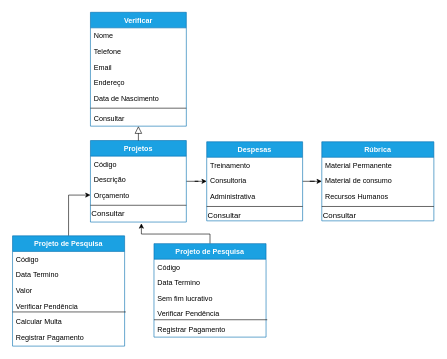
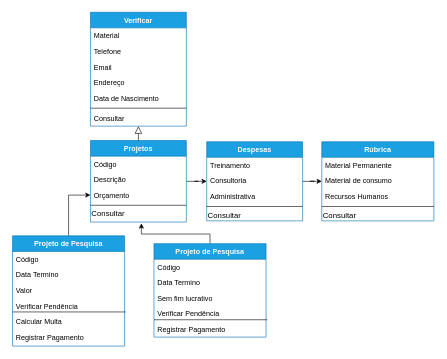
- <mxCell id="3" value="Nome" style="text;align=left;verticalAlign=top;spacingLeft=4;spacingRight=4;overflow=hidden;rotatable=0;points=[[0,0.5],[1,0.5]];portConstraint=eastwest;" parent="2" vertex="1"><mxGeometry y="26" width="160" height="26" as="geometry" /></mxCell>
+ <mxCell id="3" value="Material" style="text;align=left;verticalAlign=top;spacingLeft=4;spacingRight=4;overflow=hidden;rotatable=0;points=[[0,0.5],[1,0.5]];portConstraint=eastwest;" parent="2" vertex="1"><mxGeometry y="26" width="160" height="26" as="geometry" /></mxCell>
